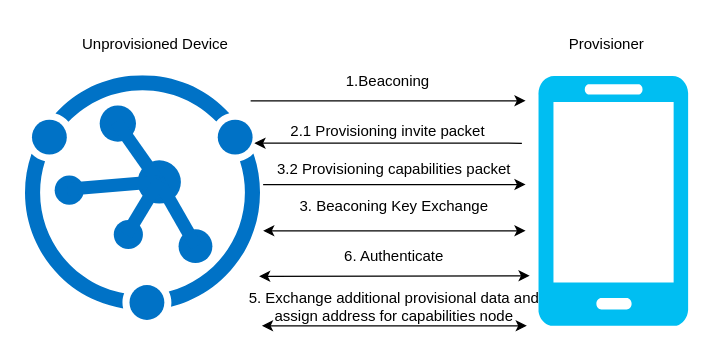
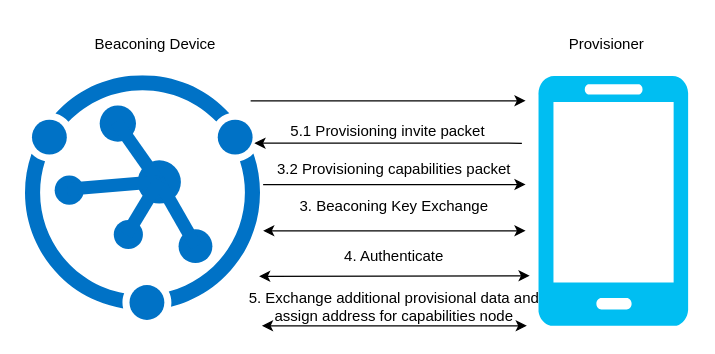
- <mxCell id="15" value="Unprovisioned Device" style="text;html=1;align=center;verticalAlign=middle;whiteSpace=wrap;rounded=0;" vertex="1" parent="1"><mxGeometry x="57" y="20" width="134" height="30" as="geometry" /></mxCell>
+ <mxCell id="15" value="Beaconing Device" style="text;html=1;align=center;verticalAlign=middle;whiteSpace=wrap;rounded=0;" vertex="1" parent="1"><mxGeometry x="57" y="20" width="134" height="30" as="geometry" /></mxCell>
- <mxCell id="4" value="1.Beaconing" style="text;html=1;align=center;verticalAlign=middle;whiteSpace=wrap;rounded=0;" vertex="1" parent="1"><mxGeometry x="270" y="50" width="80" height="30" as="geometry" /></mxCell>
- <mxCell id="7" value="2.1 Provisioning invite packet" style="text;html=1;align=center;verticalAlign=middle;whiteSpace=wrap;rounded=0;" vertex="1" parent="1"><mxGeometry x="230" y="90" width="160" height="30" as="geometry" /></mxCell>
+ <mxCell id="7" value="5.1 Provisioning invite packet" style="text;html=1;align=center;verticalAlign=middle;whiteSpace=wrap;rounded=0;" vertex="1" parent="1"><mxGeometry x="230" y="90" width="160" height="30" as="geometry" /></mxCell>
- <mxCell id="13" value="6. Authenticate" style="text;html=1;align=center;verticalAlign=middle;whiteSpace=wrap;rounded=0;" vertex="1" parent="1"><mxGeometry x="220" y="190" width="190" height="30" as="geometry" /></mxCell>
+ <mxCell id="13" value="4. Authenticate" style="text;html=1;align=center;verticalAlign=middle;whiteSpace=wrap;rounded=0;" vertex="1" parent="1"><mxGeometry x="220" y="190" width="190" height="30" as="geometry" /></mxCell>
